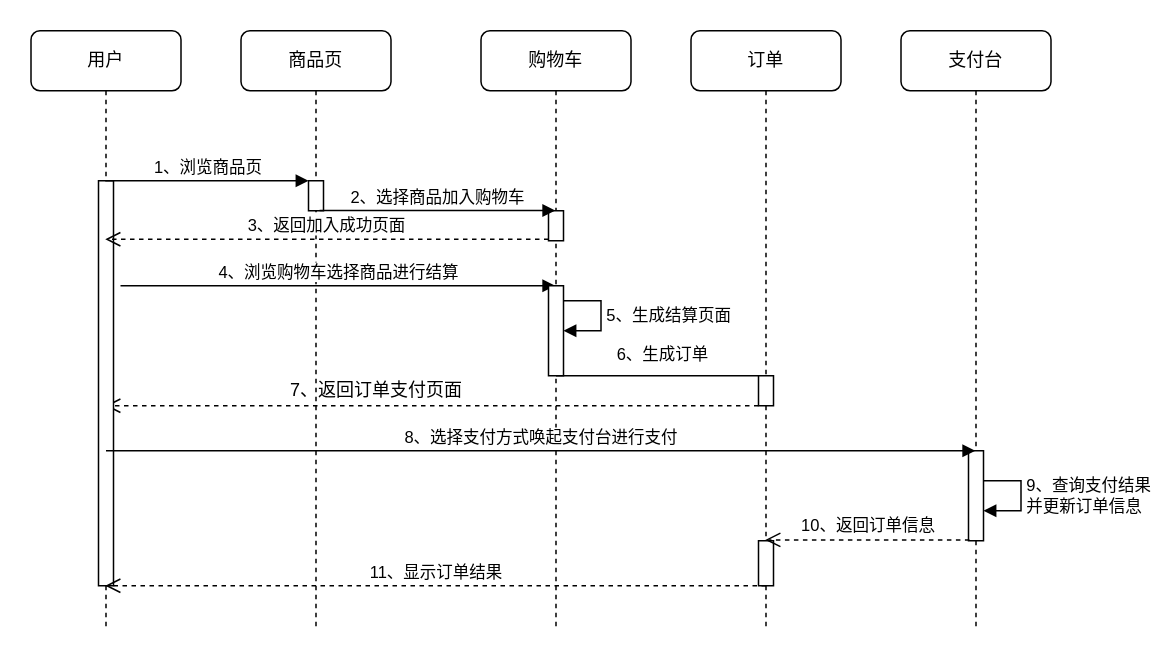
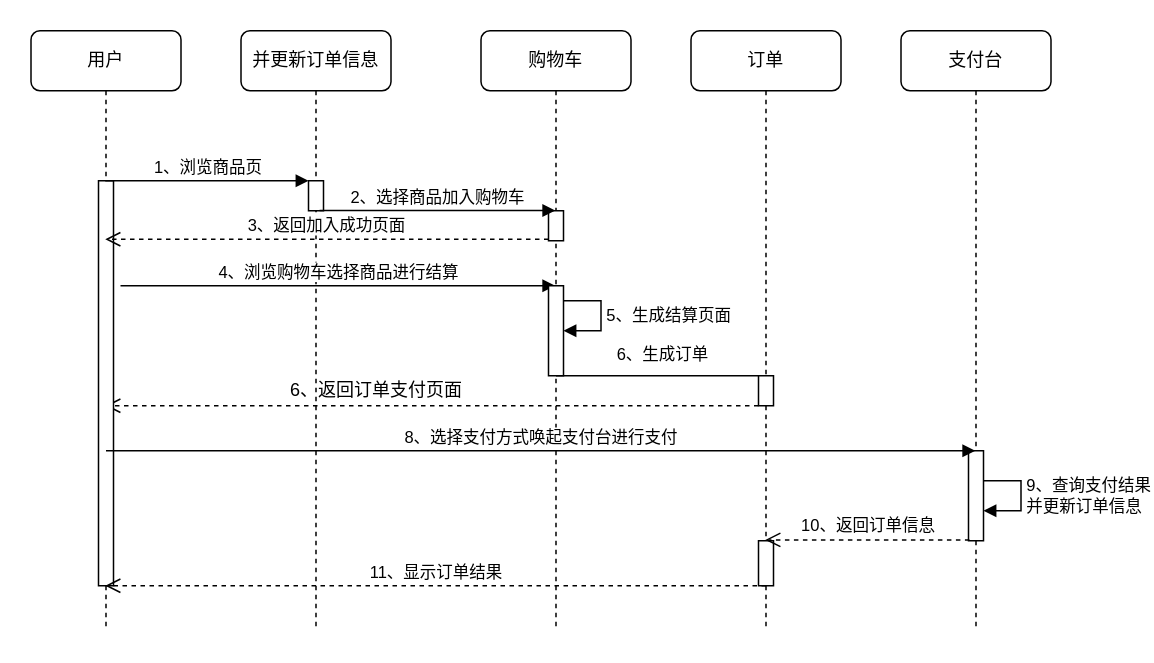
- <mxCell id="2" value="商品页" style="shape=umlLifeline;perimeter=lifelinePerimeter;whiteSpace=wrap;html=1;container=1;collapsible=0;recursiveResize=0;outlineConnect=0;rounded=1;shadow=0;comic=0;labelBackgroundColor=none;strokeWidth=1;fontFamily=Verdana;fontSize=12;align=center;" parent="1" vertex="1"><mxGeometry x="160" y="20" width="100" height="400" as="geometry" /></mxCell>
+ <mxCell id="2" value="并更新订单信息" style="shape=umlLifeline;perimeter=lifelinePerimeter;whiteSpace=wrap;html=1;container=1;collapsible=0;recursiveResize=0;outlineConnect=0;rounded=1;shadow=0;comic=0;labelBackgroundColor=none;strokeWidth=1;fontFamily=Verdana;fontSize=12;align=center;" parent="1" vertex="1"><mxGeometry x="160" y="20" width="100" height="400" as="geometry" /></mxCell>
- <mxCell id="22" value="7、返回订单支付页面" style="text;html=1;align=center;verticalAlign=middle;resizable=0;points=[];autosize=1;strokeColor=none;fillColor=none;" vertex="1" parent="1"><mxGeometry x="180" y="245" width="140" height="30" as="geometry" /></mxCell>
+ <mxCell id="22" value="6、返回订单支付页面" style="text;html=1;align=center;verticalAlign=middle;resizable=0;points=[];autosize=1;strokeColor=none;fillColor=none;" vertex="1" parent="1"><mxGeometry x="180" y="245" width="140" height="30" as="geometry" /></mxCell>
